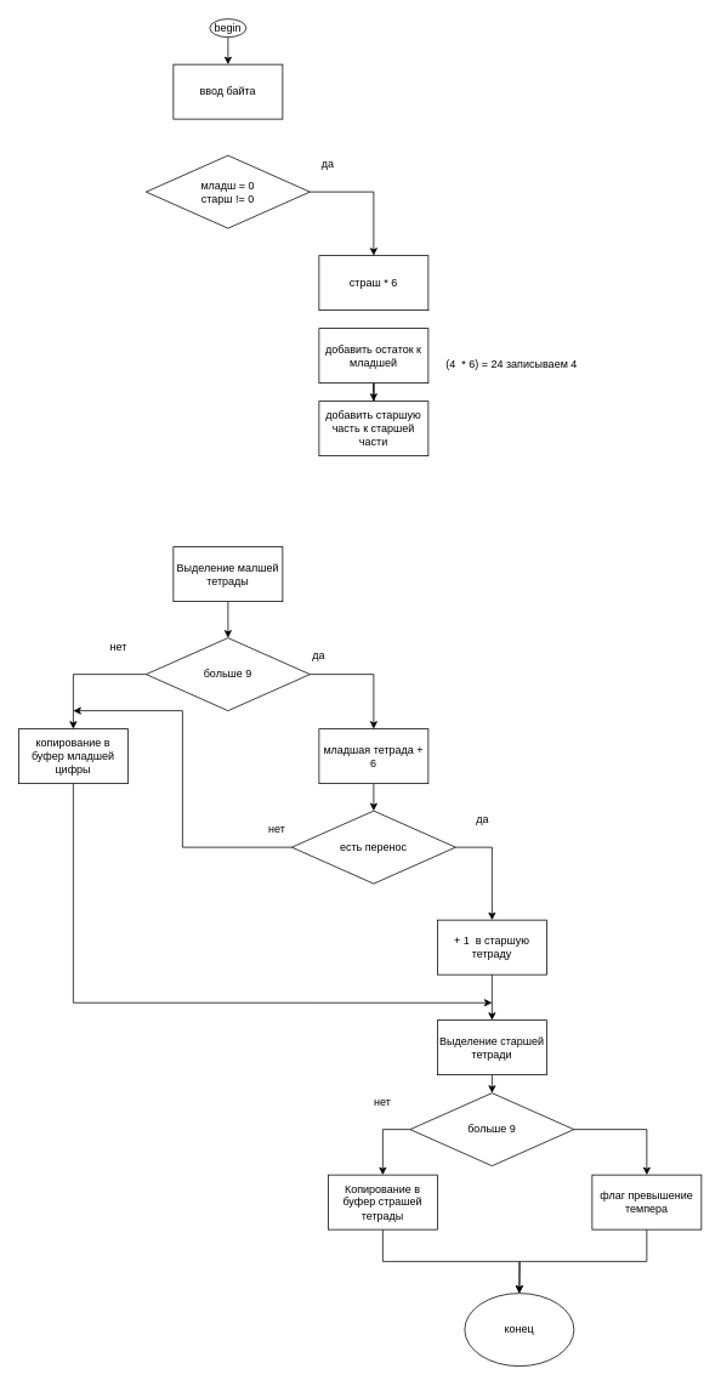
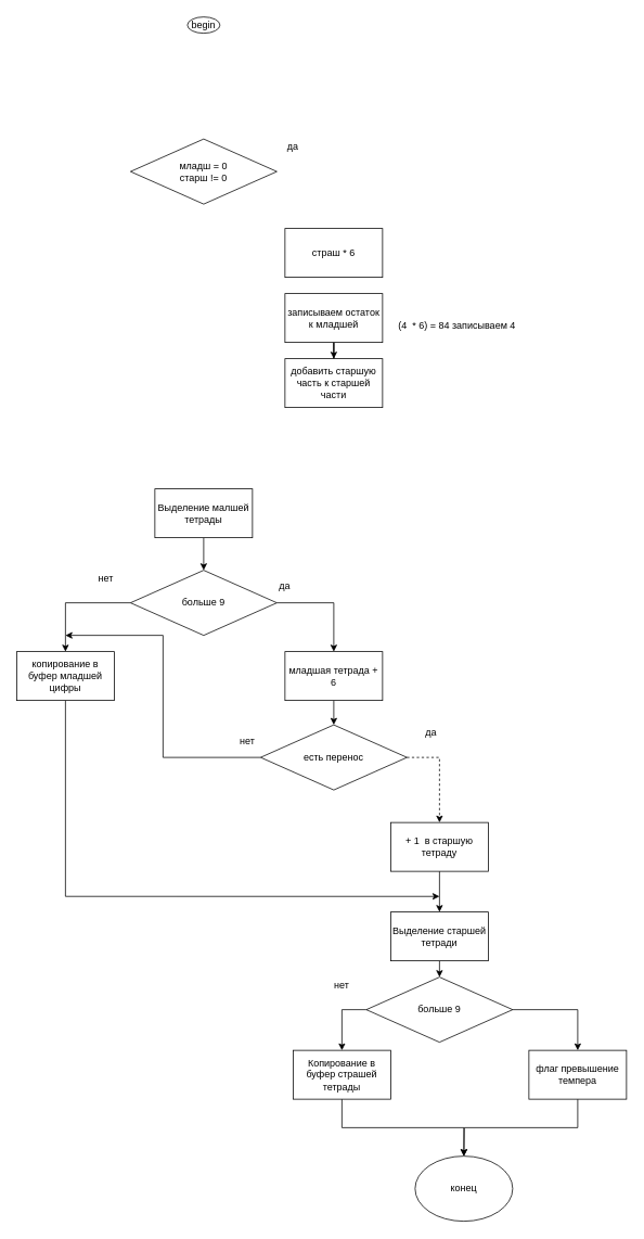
- <mxCell id="2" style="edgeStyle=orthogonalEdgeStyle;rounded=0;orthogonalLoop=1;jettySize=auto;html=1;exitX=0.5;exitY=1;exitDx=0;exitDy=0;entryX=0.5;entryY=0;entryDx=0;entryDy=0;" edge="1" parent="1" source="3" target="4"><mxGeometry relative="1" as="geometry" /></mxCell>
- <mxCell id="4" value="ввод байта" style="rounded=0;whiteSpace=wrap;html=1;" vertex="1" parent="1"><mxGeometry x="190" y="70" width="120" height="60" as="geometry" /></mxCell>
- <mxCell id="34" style="edgeStyle=orthogonalEdgeStyle;rounded=0;orthogonalLoop=1;jettySize=auto;html=1;exitX=1;exitY=0.5;exitDx=0;exitDy=0;entryX=0.5;entryY=0;entryDx=0;entryDy=0;" edge="1" parent="1" source="35" target="36"><mxGeometry relative="1" as="geometry" /></mxCell>
- <mxCell id="39" value="добавить остаток к младшей" style="rounded=0;whiteSpace=wrap;html=1;" vertex="1" parent="1"><mxGeometry x="350" y="360" width="120" height="60" as="geometry" /></mxCell>
+ <mxCell id="39" value="записываем остаток к младшей" style="rounded=0;whiteSpace=wrap;html=1;" vertex="1" parent="1"><mxGeometry x="350" y="360" width="120" height="60" as="geometry" /></mxCell>
- <mxCell id="40" value="&amp;nbsp;(4&amp;nbsp; * 6) = 24 записываем 4" style="text;html=1;strokeColor=none;fillColor=none;align=center;verticalAlign=middle;whiteSpace=wrap;rounded=0;" vertex="1" parent="1"><mxGeometry x="480" y="390" width="160" height="20" as="geometry" /></mxCell>
+ <mxCell id="40" value="&amp;nbsp;(4&amp;nbsp; * 6) = 84 записываем 4" style="text;html=1;strokeColor=none;fillColor=none;align=center;verticalAlign=middle;whiteSpace=wrap;rounded=0;" vertex="1" parent="1"><mxGeometry x="480" y="390" width="160" height="20" as="geometry" /></mxCell>
- <mxCell id="16" style="edgeStyle=orthogonalEdgeStyle;rounded=0;orthogonalLoop=1;jettySize=auto;html=1;exitX=1;exitY=0.5;exitDx=0;exitDy=0;entryX=0.5;entryY=0;entryDx=0;entryDy=0;" edge="1" parent="1" source="18" target="22"><mxGeometry relative="1" as="geometry" /></mxCell>
+ <mxCell id="16" style="edgeStyle=orthogonalEdgeStyle;rounded=0;orthogonalLoop=1;jettySize=auto;html=1;exitX=1;exitY=0.5;exitDx=0;exitDy=0;entryX=0.5;entryY=0;entryDx=0;entryDy=0;dashed=1;" edge="1" parent="1" source="18" target="22"><mxGeometry relative="1" as="geometry" /></mxCell>
